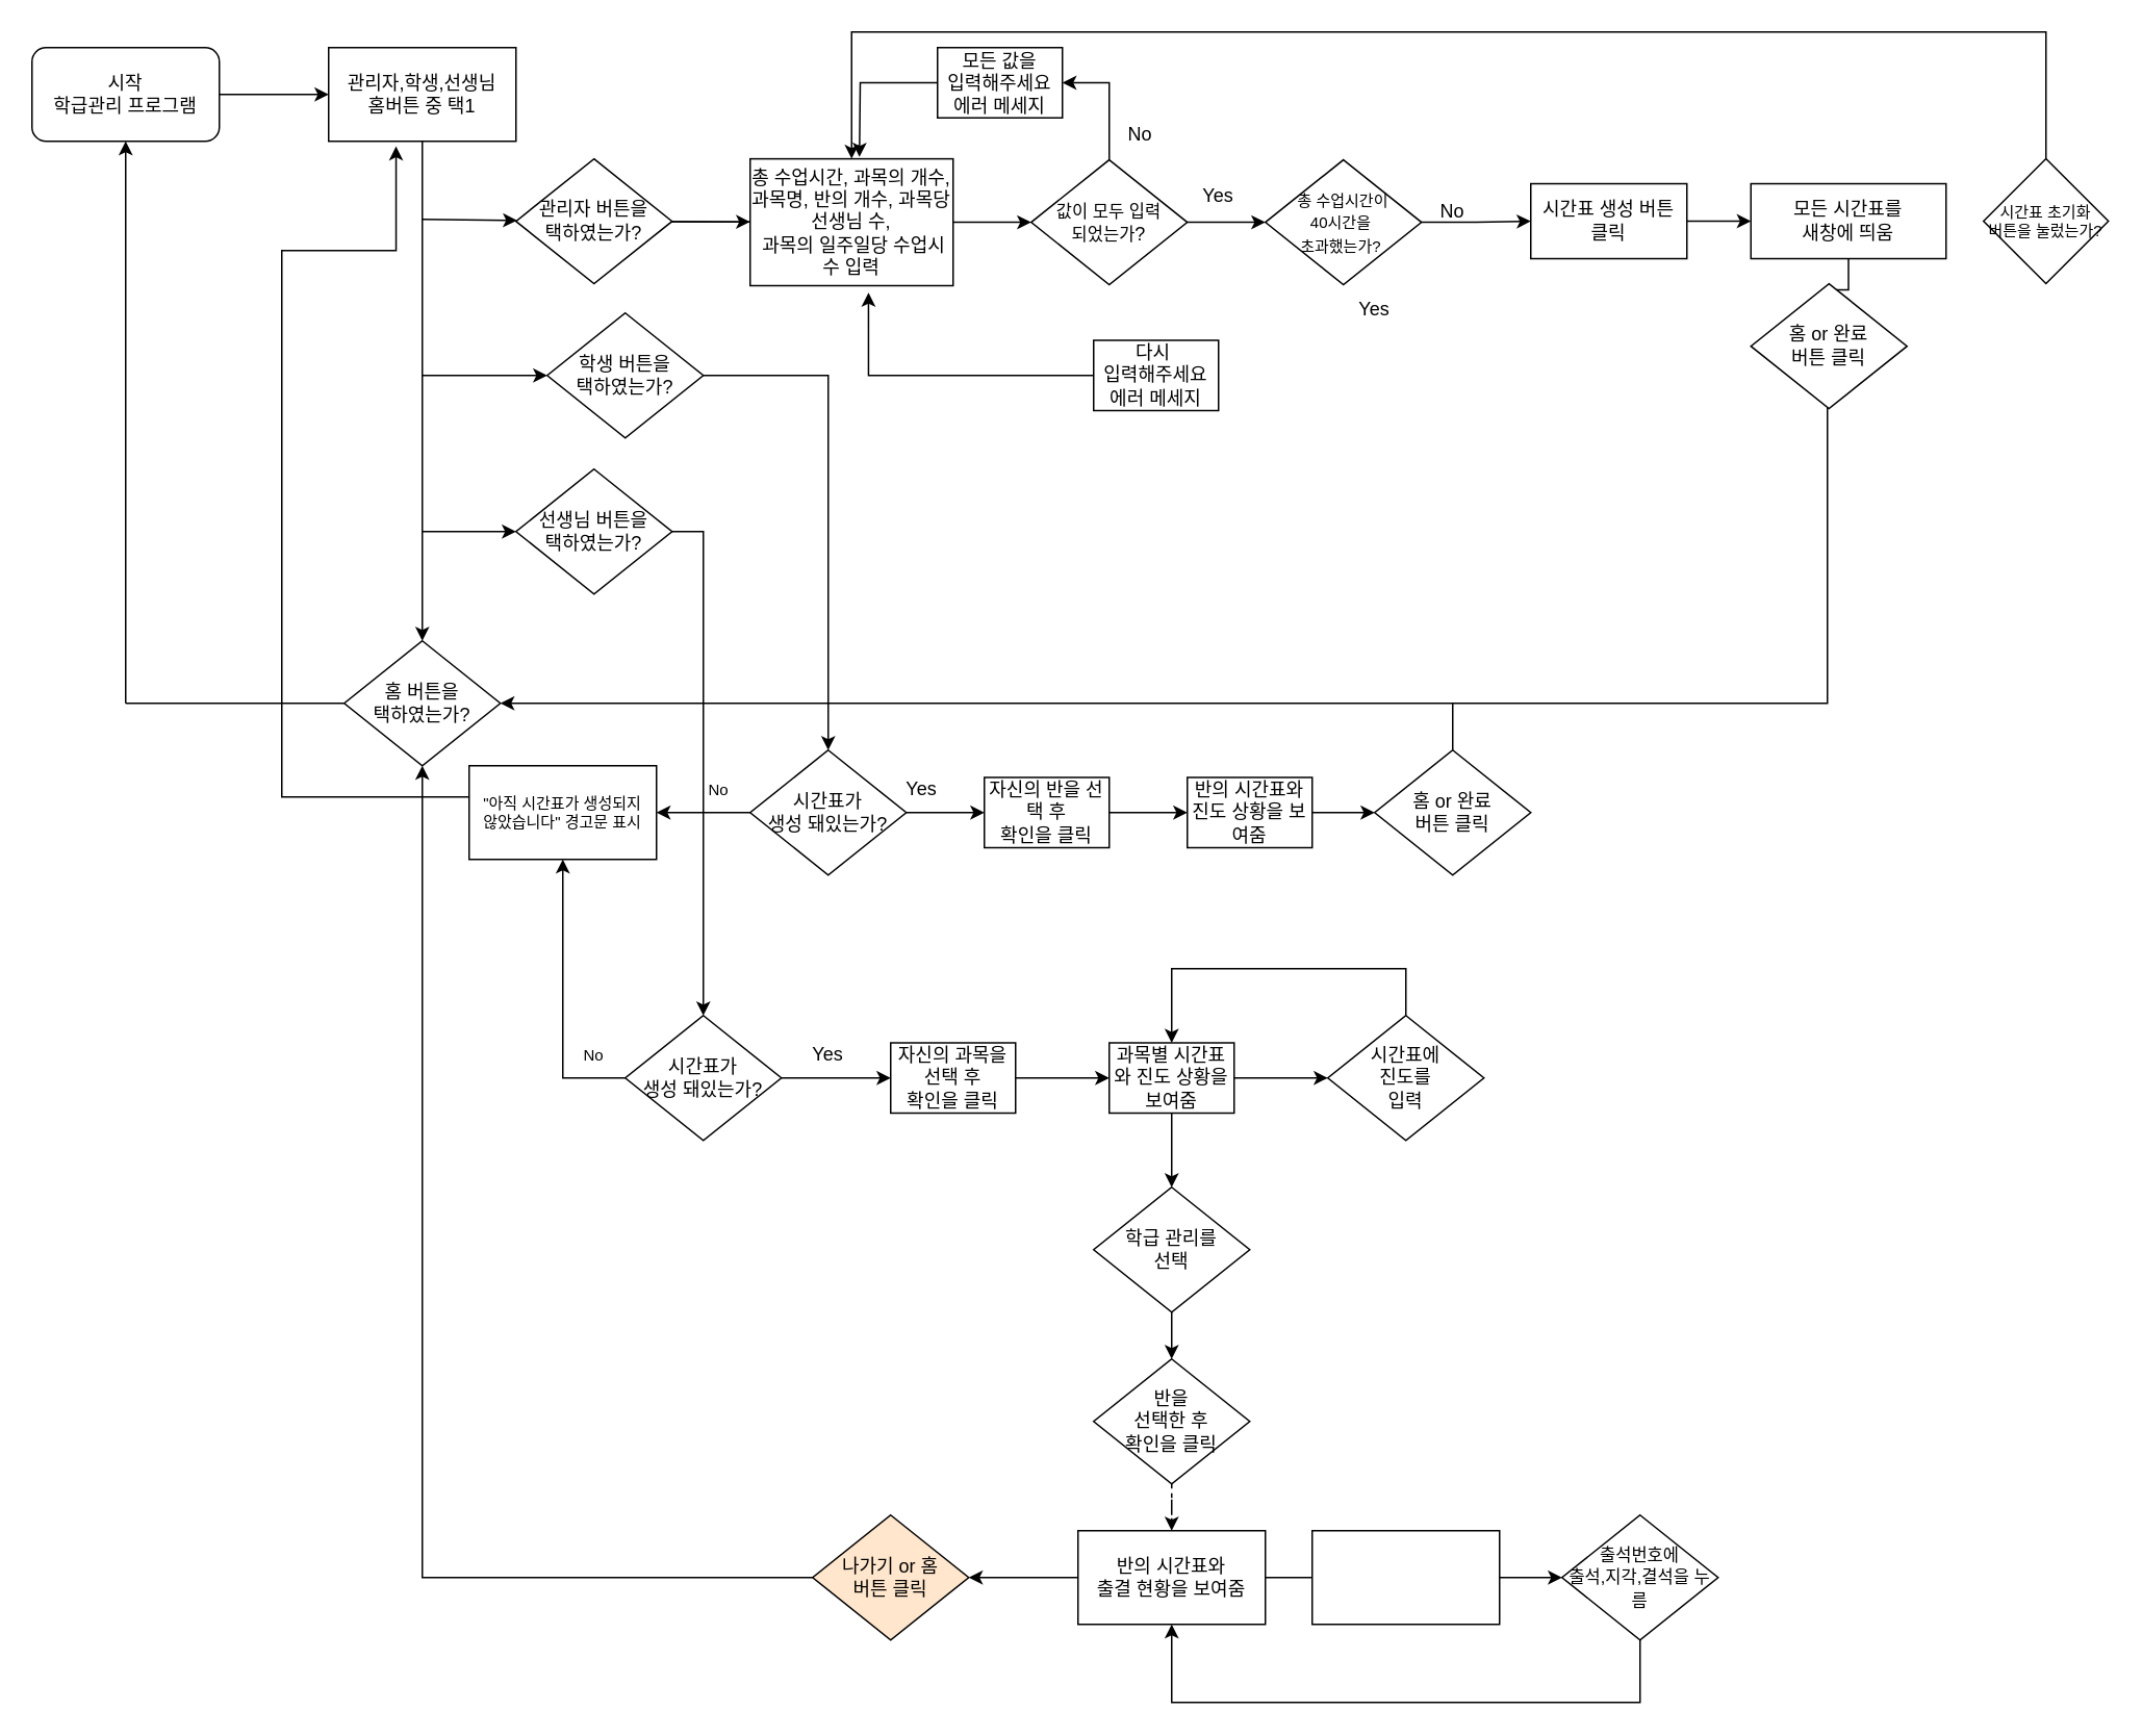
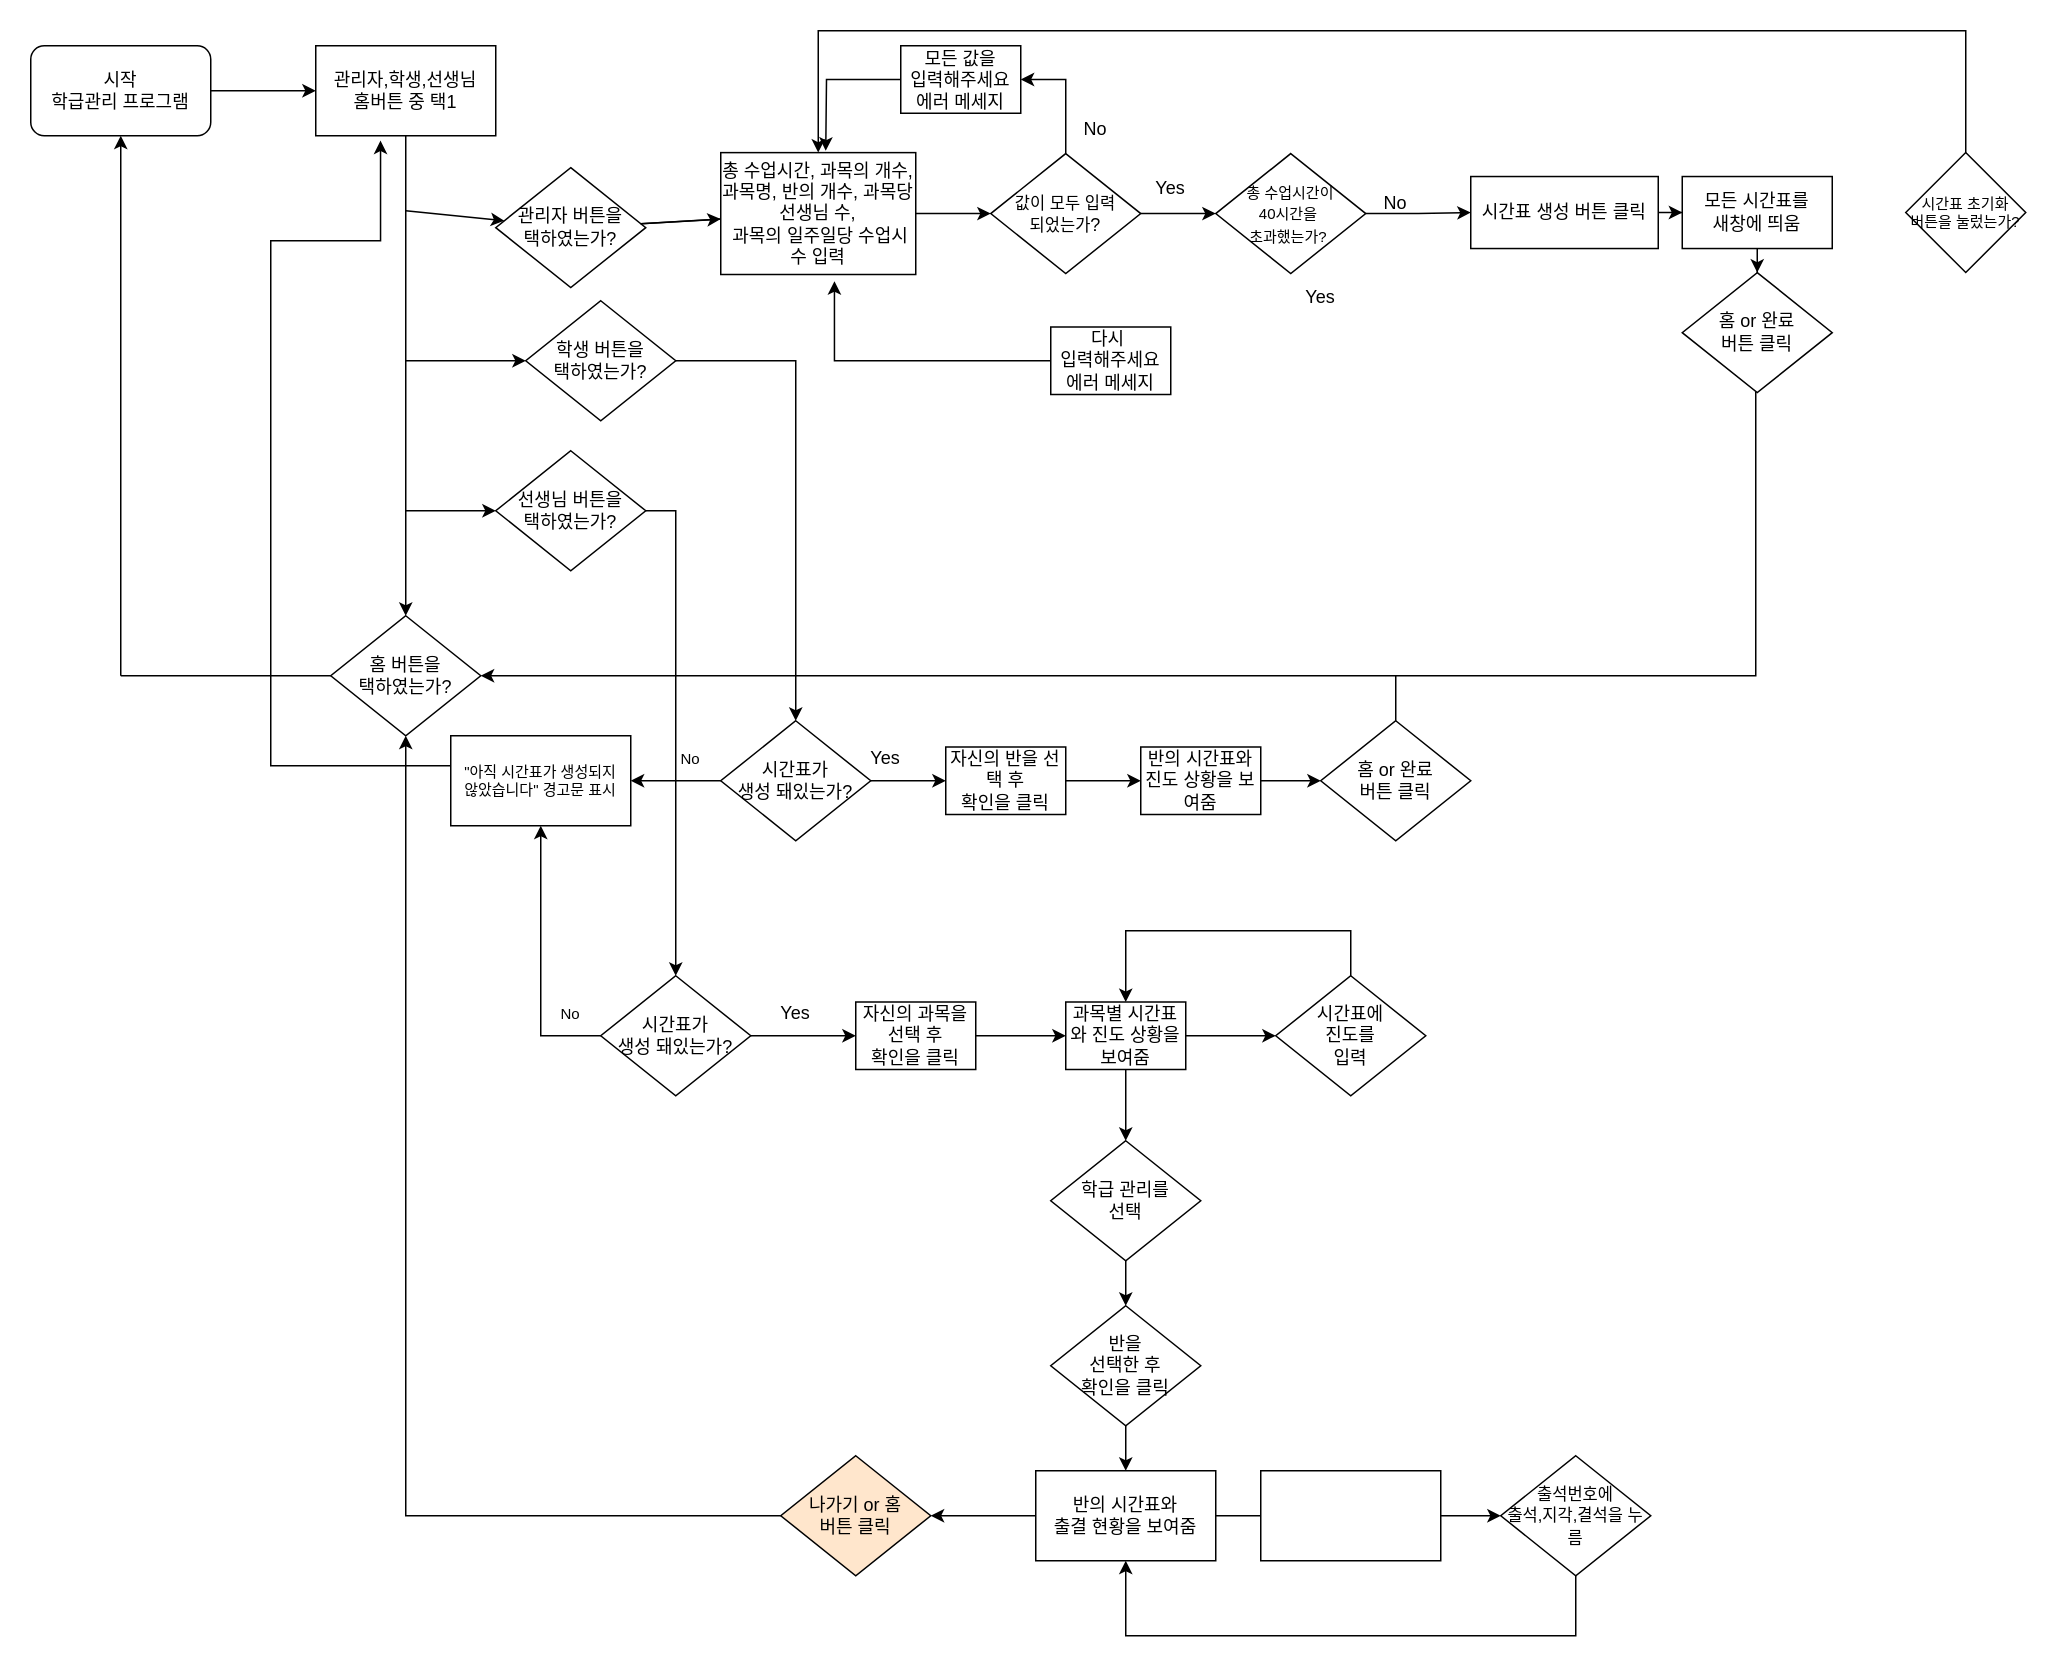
- <mxCell id="7" value="관리자 버튼을&lt;br&gt;택하였는가?" style="rhombus;whiteSpace=wrap;html=1;" parent="1" vertex="1"><mxGeometry x="330" y="101.25" width="100" height="80" as="geometry" /></mxCell>
+ <mxCell id="7" value="관리자 버튼을&lt;br&gt;택하였는가?" style="rhombus;whiteSpace=wrap;html=1;" parent="1" vertex="1"><mxGeometry x="330" y="111.25" width="100" height="80" as="geometry" /></mxCell>
- <mxCell id="36" value="시간표 생성 버튼 클릭" style="rounded=0;whiteSpace=wrap;html=1;fontSize=12;" parent="1" vertex="1"><mxGeometry x="980" y="117.19" width="100" height="48" as="geometry" /></mxCell>
+ <mxCell id="36" value="시간표 생성 버튼 클릭" style="rounded=0;whiteSpace=wrap;html=1;fontSize=12;" parent="1" vertex="1"><mxGeometry x="980" y="117.19" width="125" height="48" as="geometry" /></mxCell>
- <mxCell id="38" value="모든 시간표를&lt;br&gt;새창에 띄움" style="rounded=0;whiteSpace=wrap;html=1;fontSize=12;" parent="1" vertex="1"><mxGeometry x="1121" y="117.19" width="125" height="48" as="geometry" /></mxCell>
+ <mxCell id="38" value="모든 시간표를&lt;br&gt;새창에 띄움" style="rounded=0;whiteSpace=wrap;html=1;fontSize=12;" parent="1" vertex="1"><mxGeometry x="1121" y="117.19" width="100" height="48" as="geometry" /></mxCell>
- <mxCell id="70" style="edgeStyle=orthogonalEdgeStyle;rounded=0;orthogonalLoop=1;jettySize=auto;html=1;fontSize=12;startArrow=none;startFill=0;endArrow=classic;endFill=1;dashed=1;" parent="1" source="71" target="74" edge="1"><mxGeometry relative="1" as="geometry"><mxPoint x="750" y="1010" as="targetPoint" /></mxGeometry></mxCell>
+ <mxCell id="70" style="edgeStyle=orthogonalEdgeStyle;rounded=0;orthogonalLoop=1;jettySize=auto;html=1;fontSize=12;startArrow=none;startFill=0;endArrow=classic;endFill=1;" parent="1" source="71" target="74" edge="1"><mxGeometry relative="1" as="geometry"><mxPoint x="750" y="1010" as="targetPoint" /></mxGeometry></mxCell>
